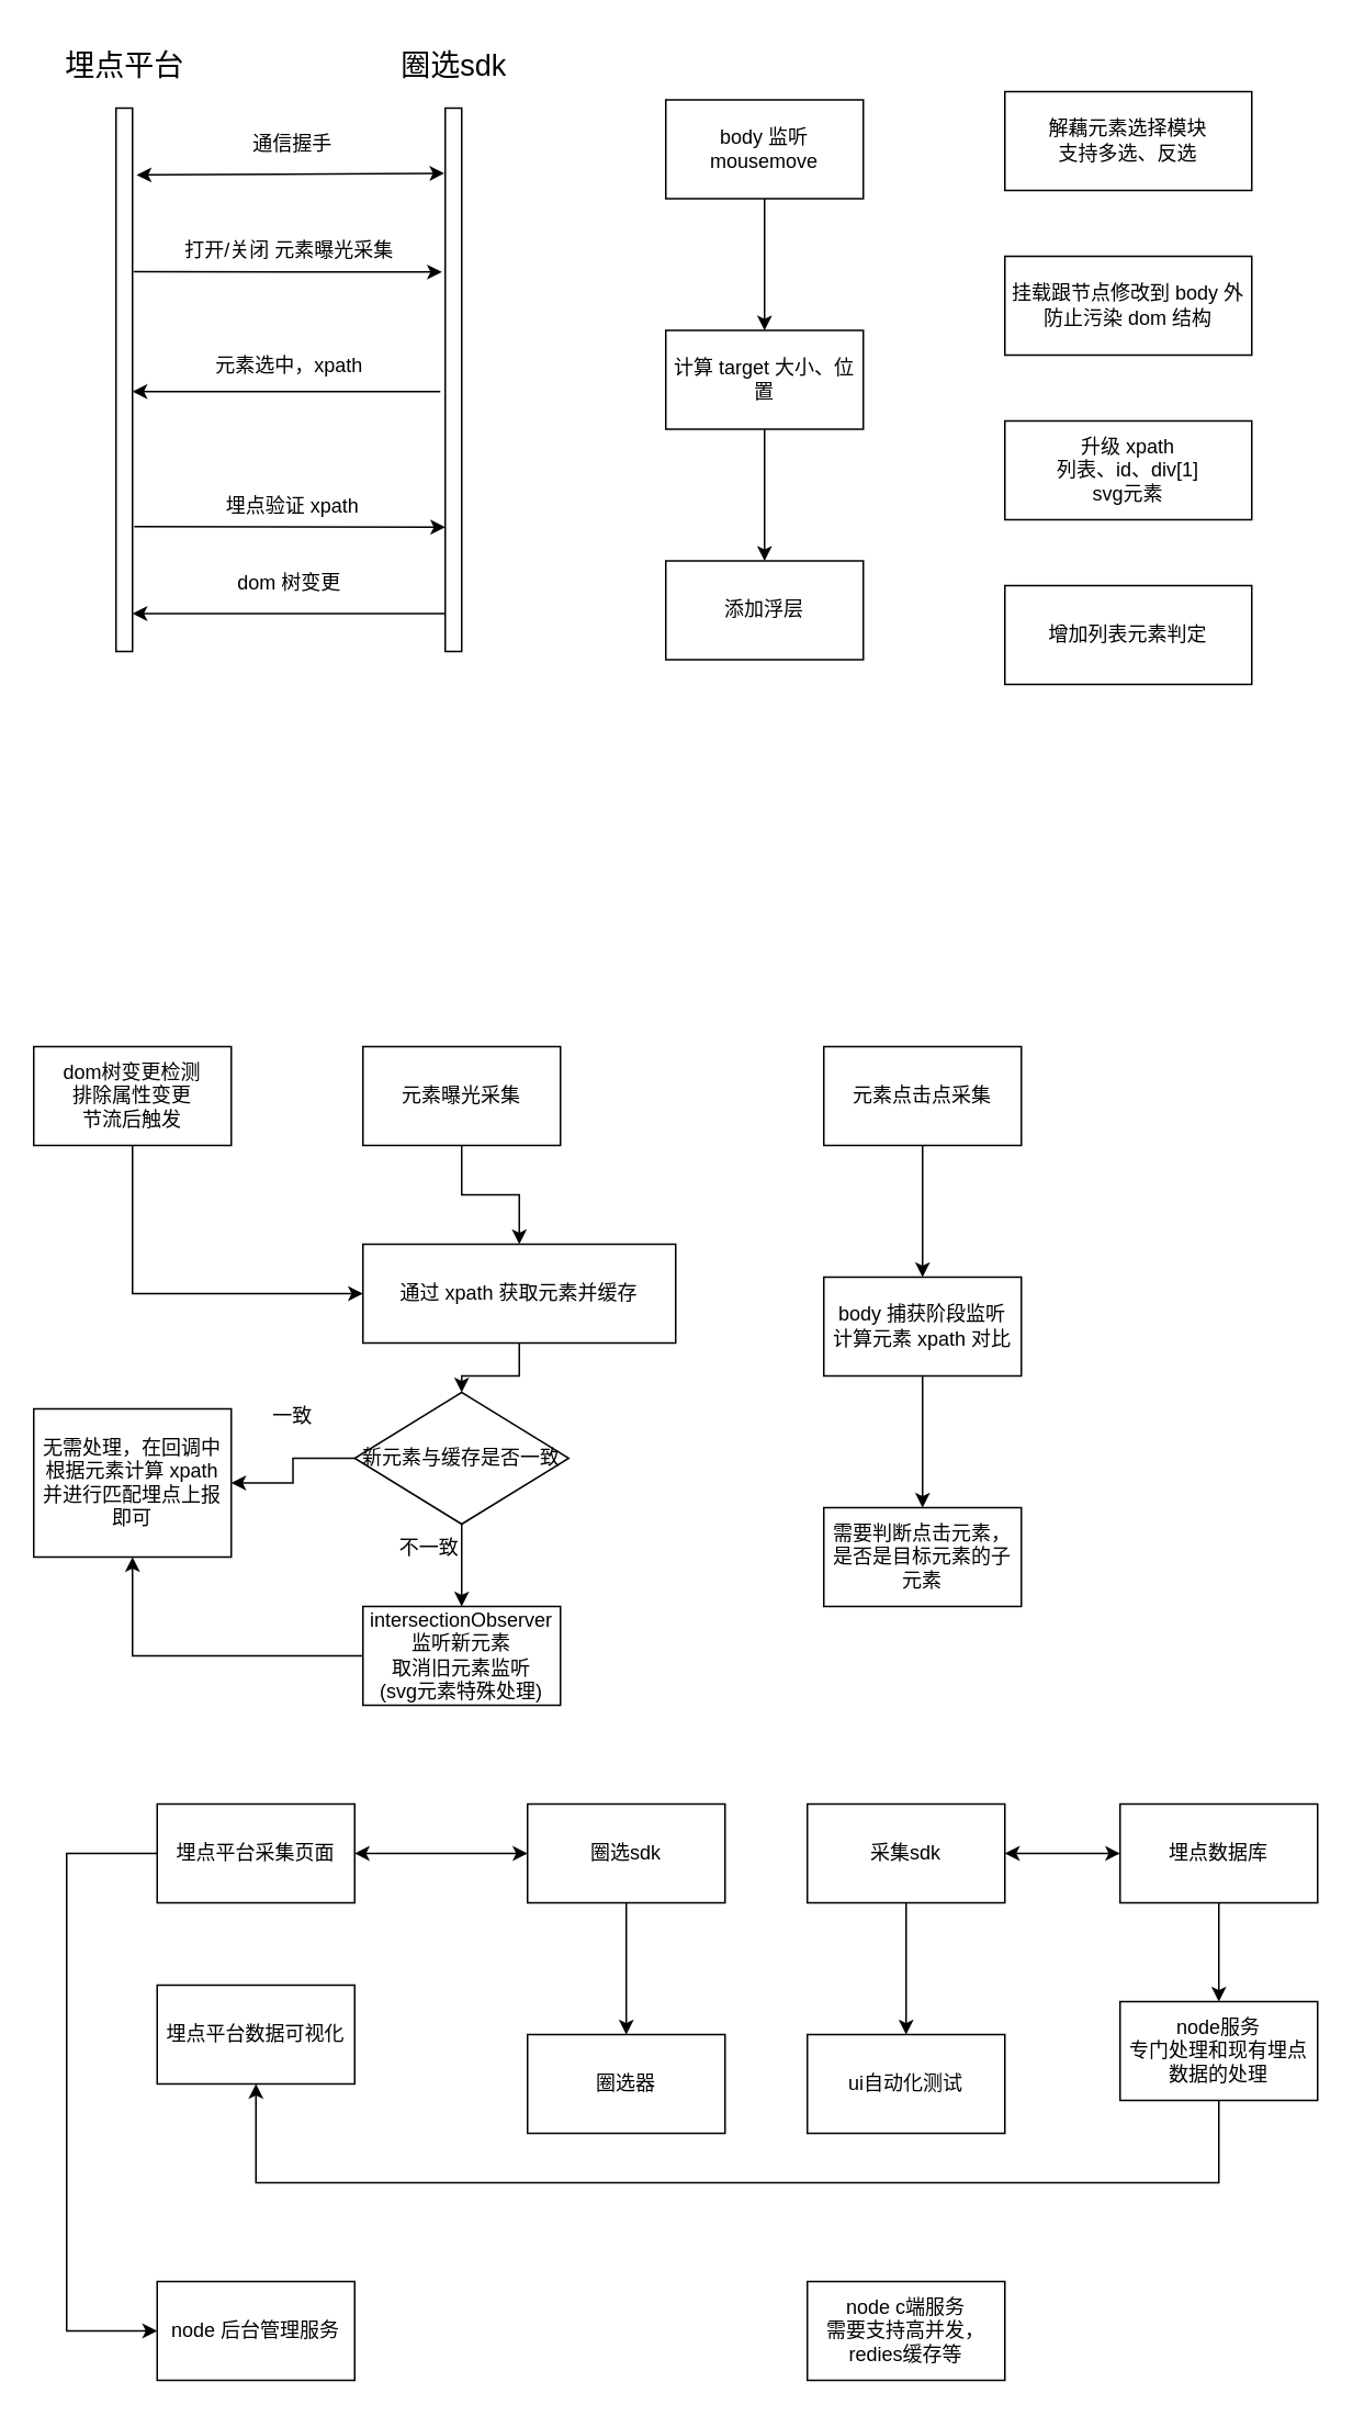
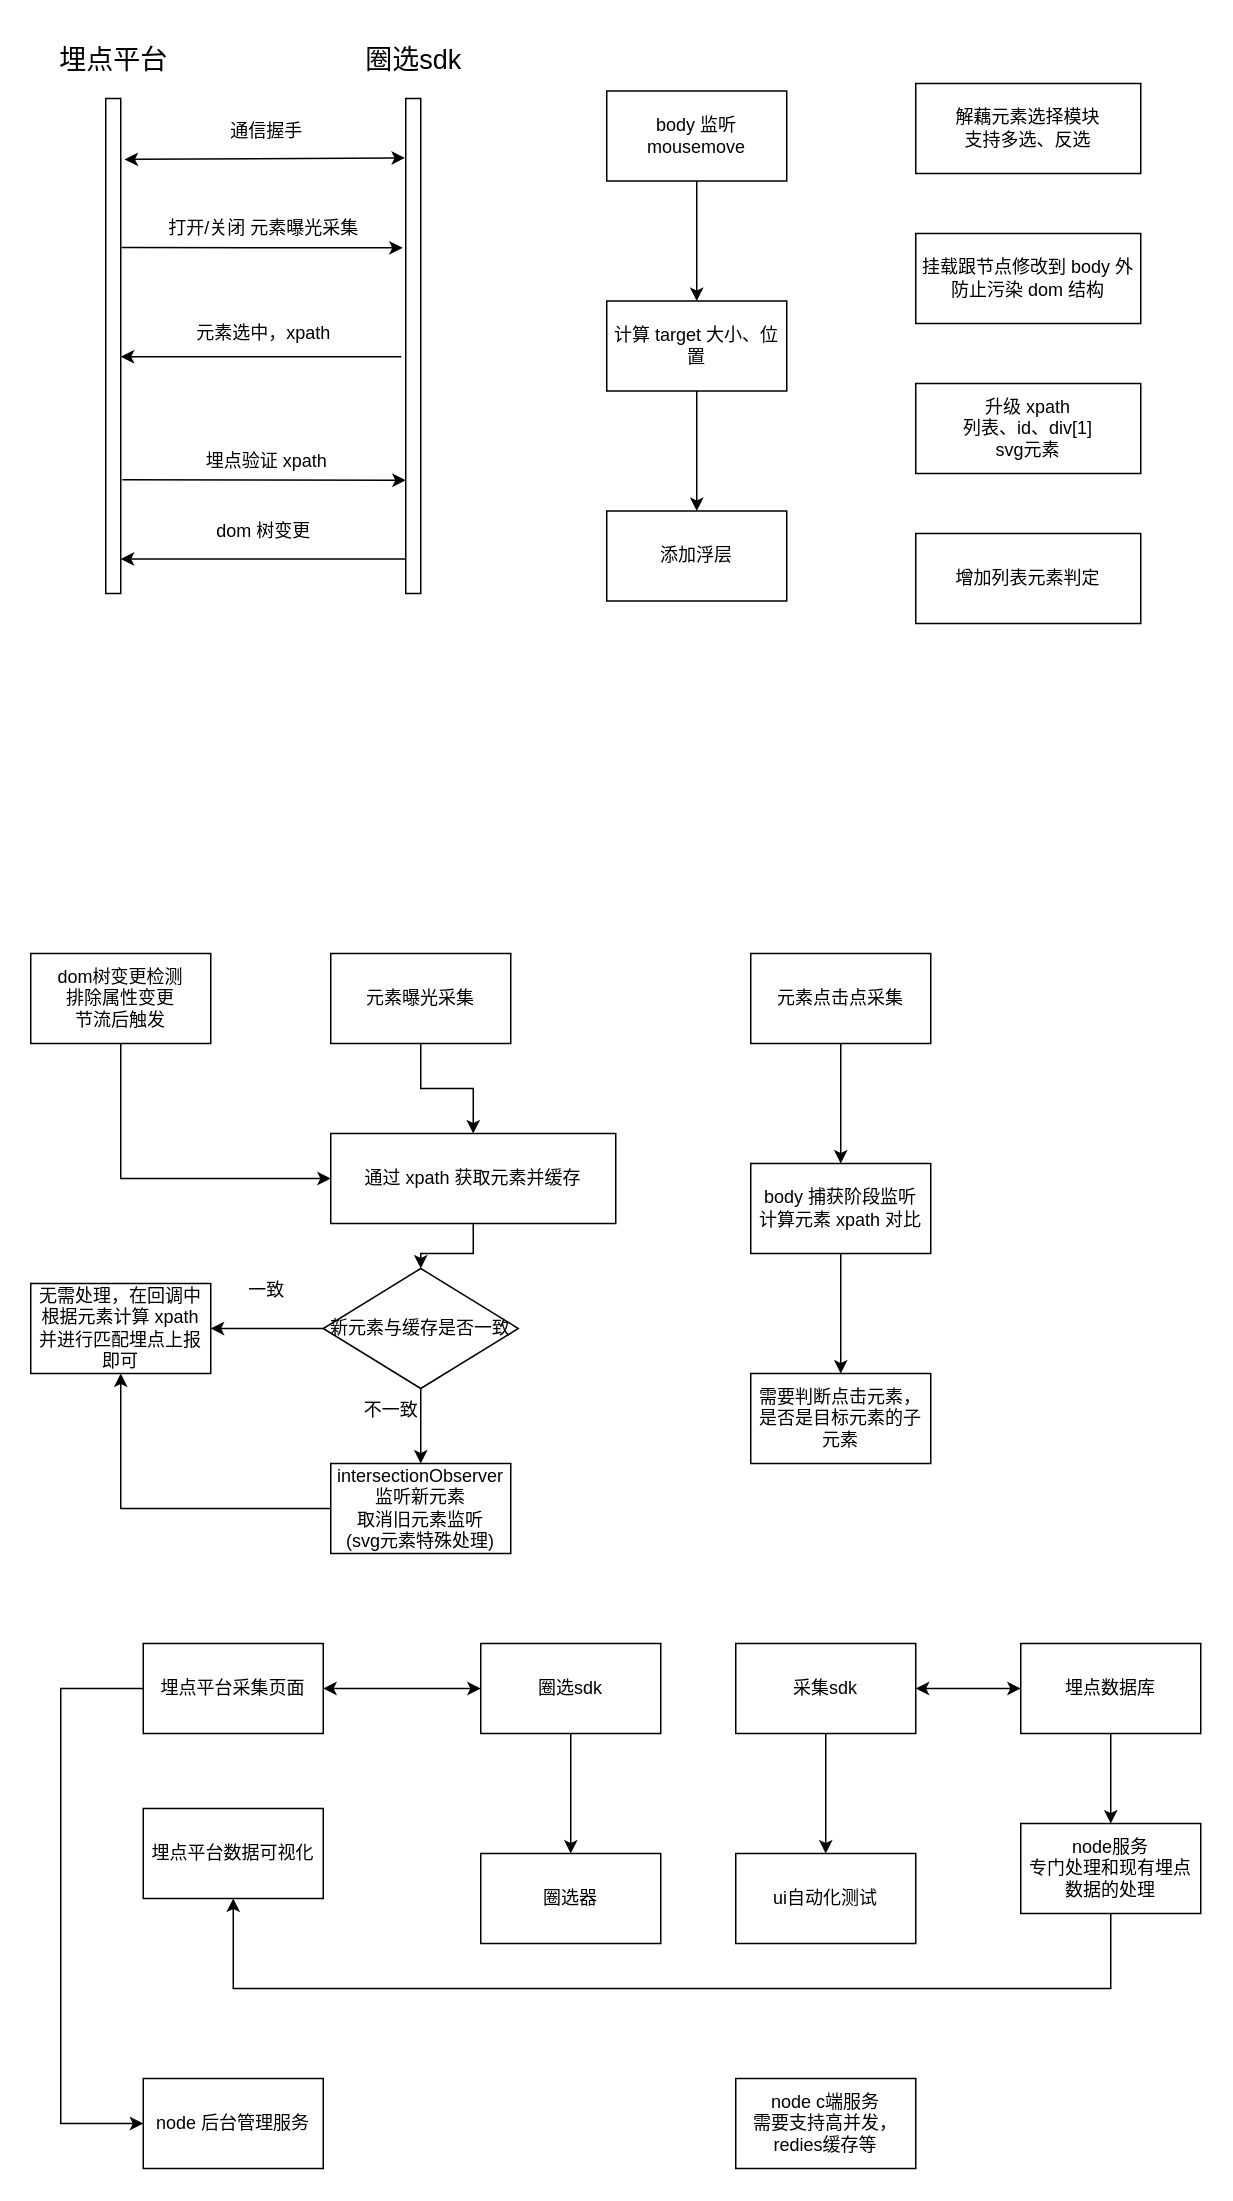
- <mxCell id="31" value="无需处理，在回调中根据元素计算 xpath 并进行匹配埋点上报即可" style="whiteSpace=wrap;html=1;rounded=0;" vertex="1" parent="1"><mxGeometry x="20" y="855" width="120" height="90" as="geometry" /></mxCell>
+ <mxCell id="31" value="无需处理，在回调中根据元素计算 xpath 并进行匹配埋点上报即可" style="whiteSpace=wrap;html=1;rounded=0;" vertex="1" parent="1"><mxGeometry x="20" y="855" width="120" height="60" as="geometry" /></mxCell>
